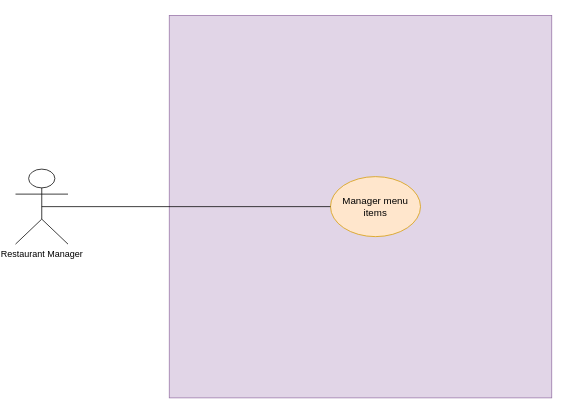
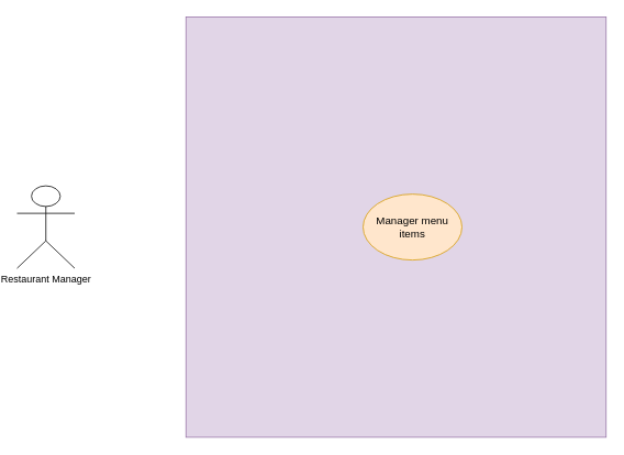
- <mxCell id="5" value="" style="endArrow=none;html=1;rounded=0;fontSize=15;exitX=0.5;exitY=0.5;exitDx=0;exitDy=0;exitPerimeter=0;entryX=0;entryY=0.5;entryDx=0;entryDy=0;" edge="1" parent="1" source="2" target="4"><mxGeometry width="50" height="50" relative="1" as="geometry"><mxPoint x="90" y="295" as="sourcePoint" /><mxPoint x="140" y="245" as="targetPoint" /></mxGeometry></mxCell>
